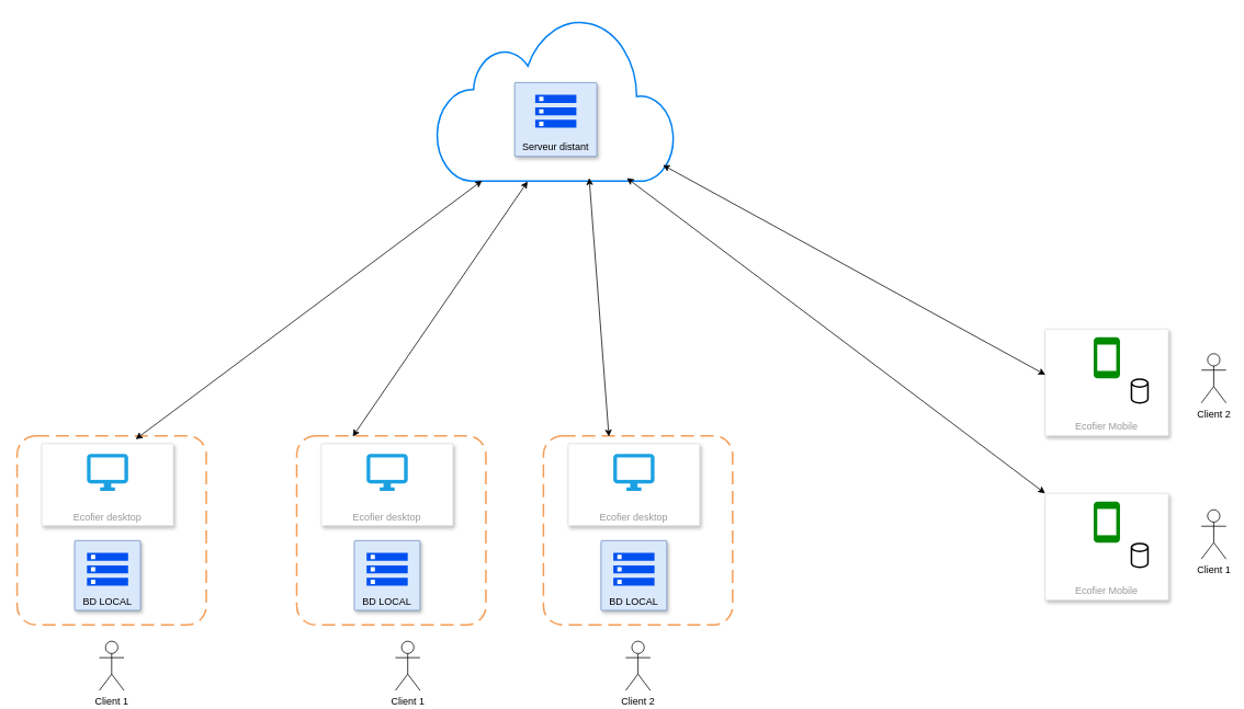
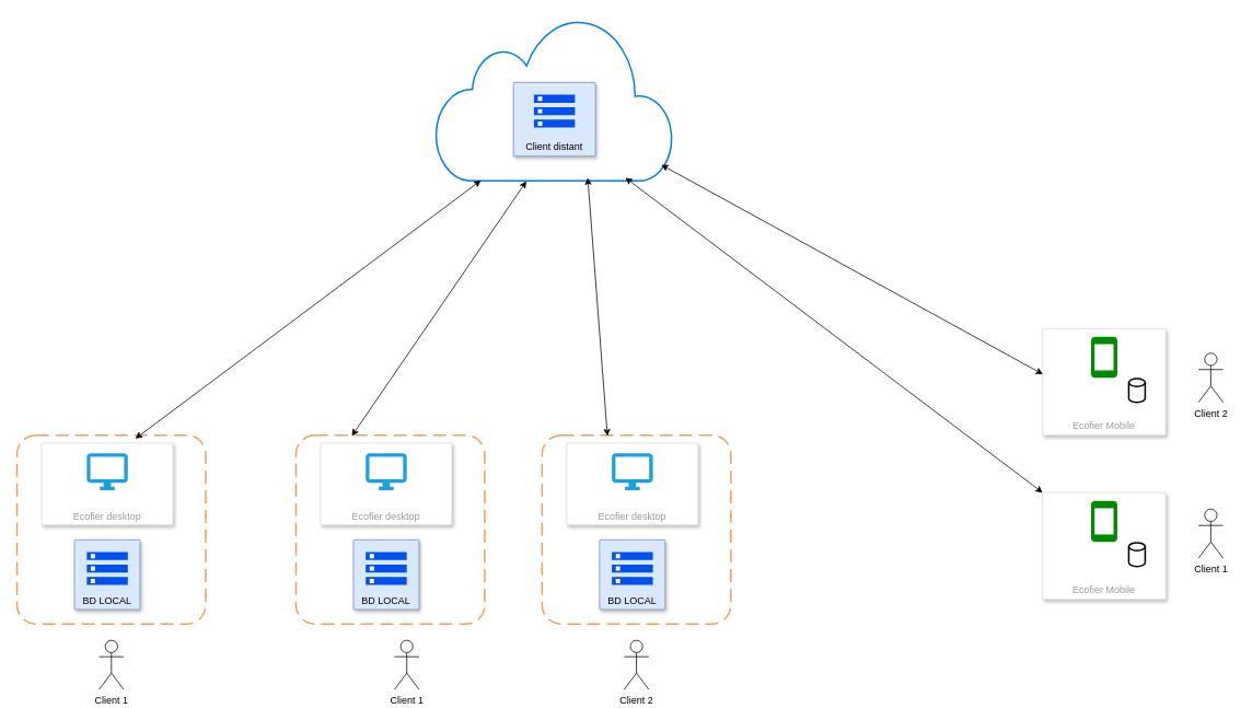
- <mxCell id="7" value="Serveur distant" style="strokeColor=#6c8ebf;shadow=1;strokeWidth=1;rounded=1;absoluteArcSize=1;arcSize=2;labelPosition=center;verticalLabelPosition=middle;align=center;verticalAlign=bottom;spacingLeft=0;fontSize=12;whiteSpace=wrap;spacingBottom=2;html=1;fillColor=#dae8fc;" vertex="1" parent="5"><mxGeometry x="95" y="80" width="100" height="90" as="geometry" /></mxCell>
+ <mxCell id="7" value="Client distant" style="strokeColor=#6c8ebf;shadow=1;strokeWidth=1;rounded=1;absoluteArcSize=1;arcSize=2;labelPosition=center;verticalLabelPosition=middle;align=center;verticalAlign=bottom;spacingLeft=0;fontSize=12;whiteSpace=wrap;spacingBottom=2;html=1;fillColor=#dae8fc;" vertex="1" parent="5"><mxGeometry x="95" y="80" width="100" height="90" as="geometry" /></mxCell>
